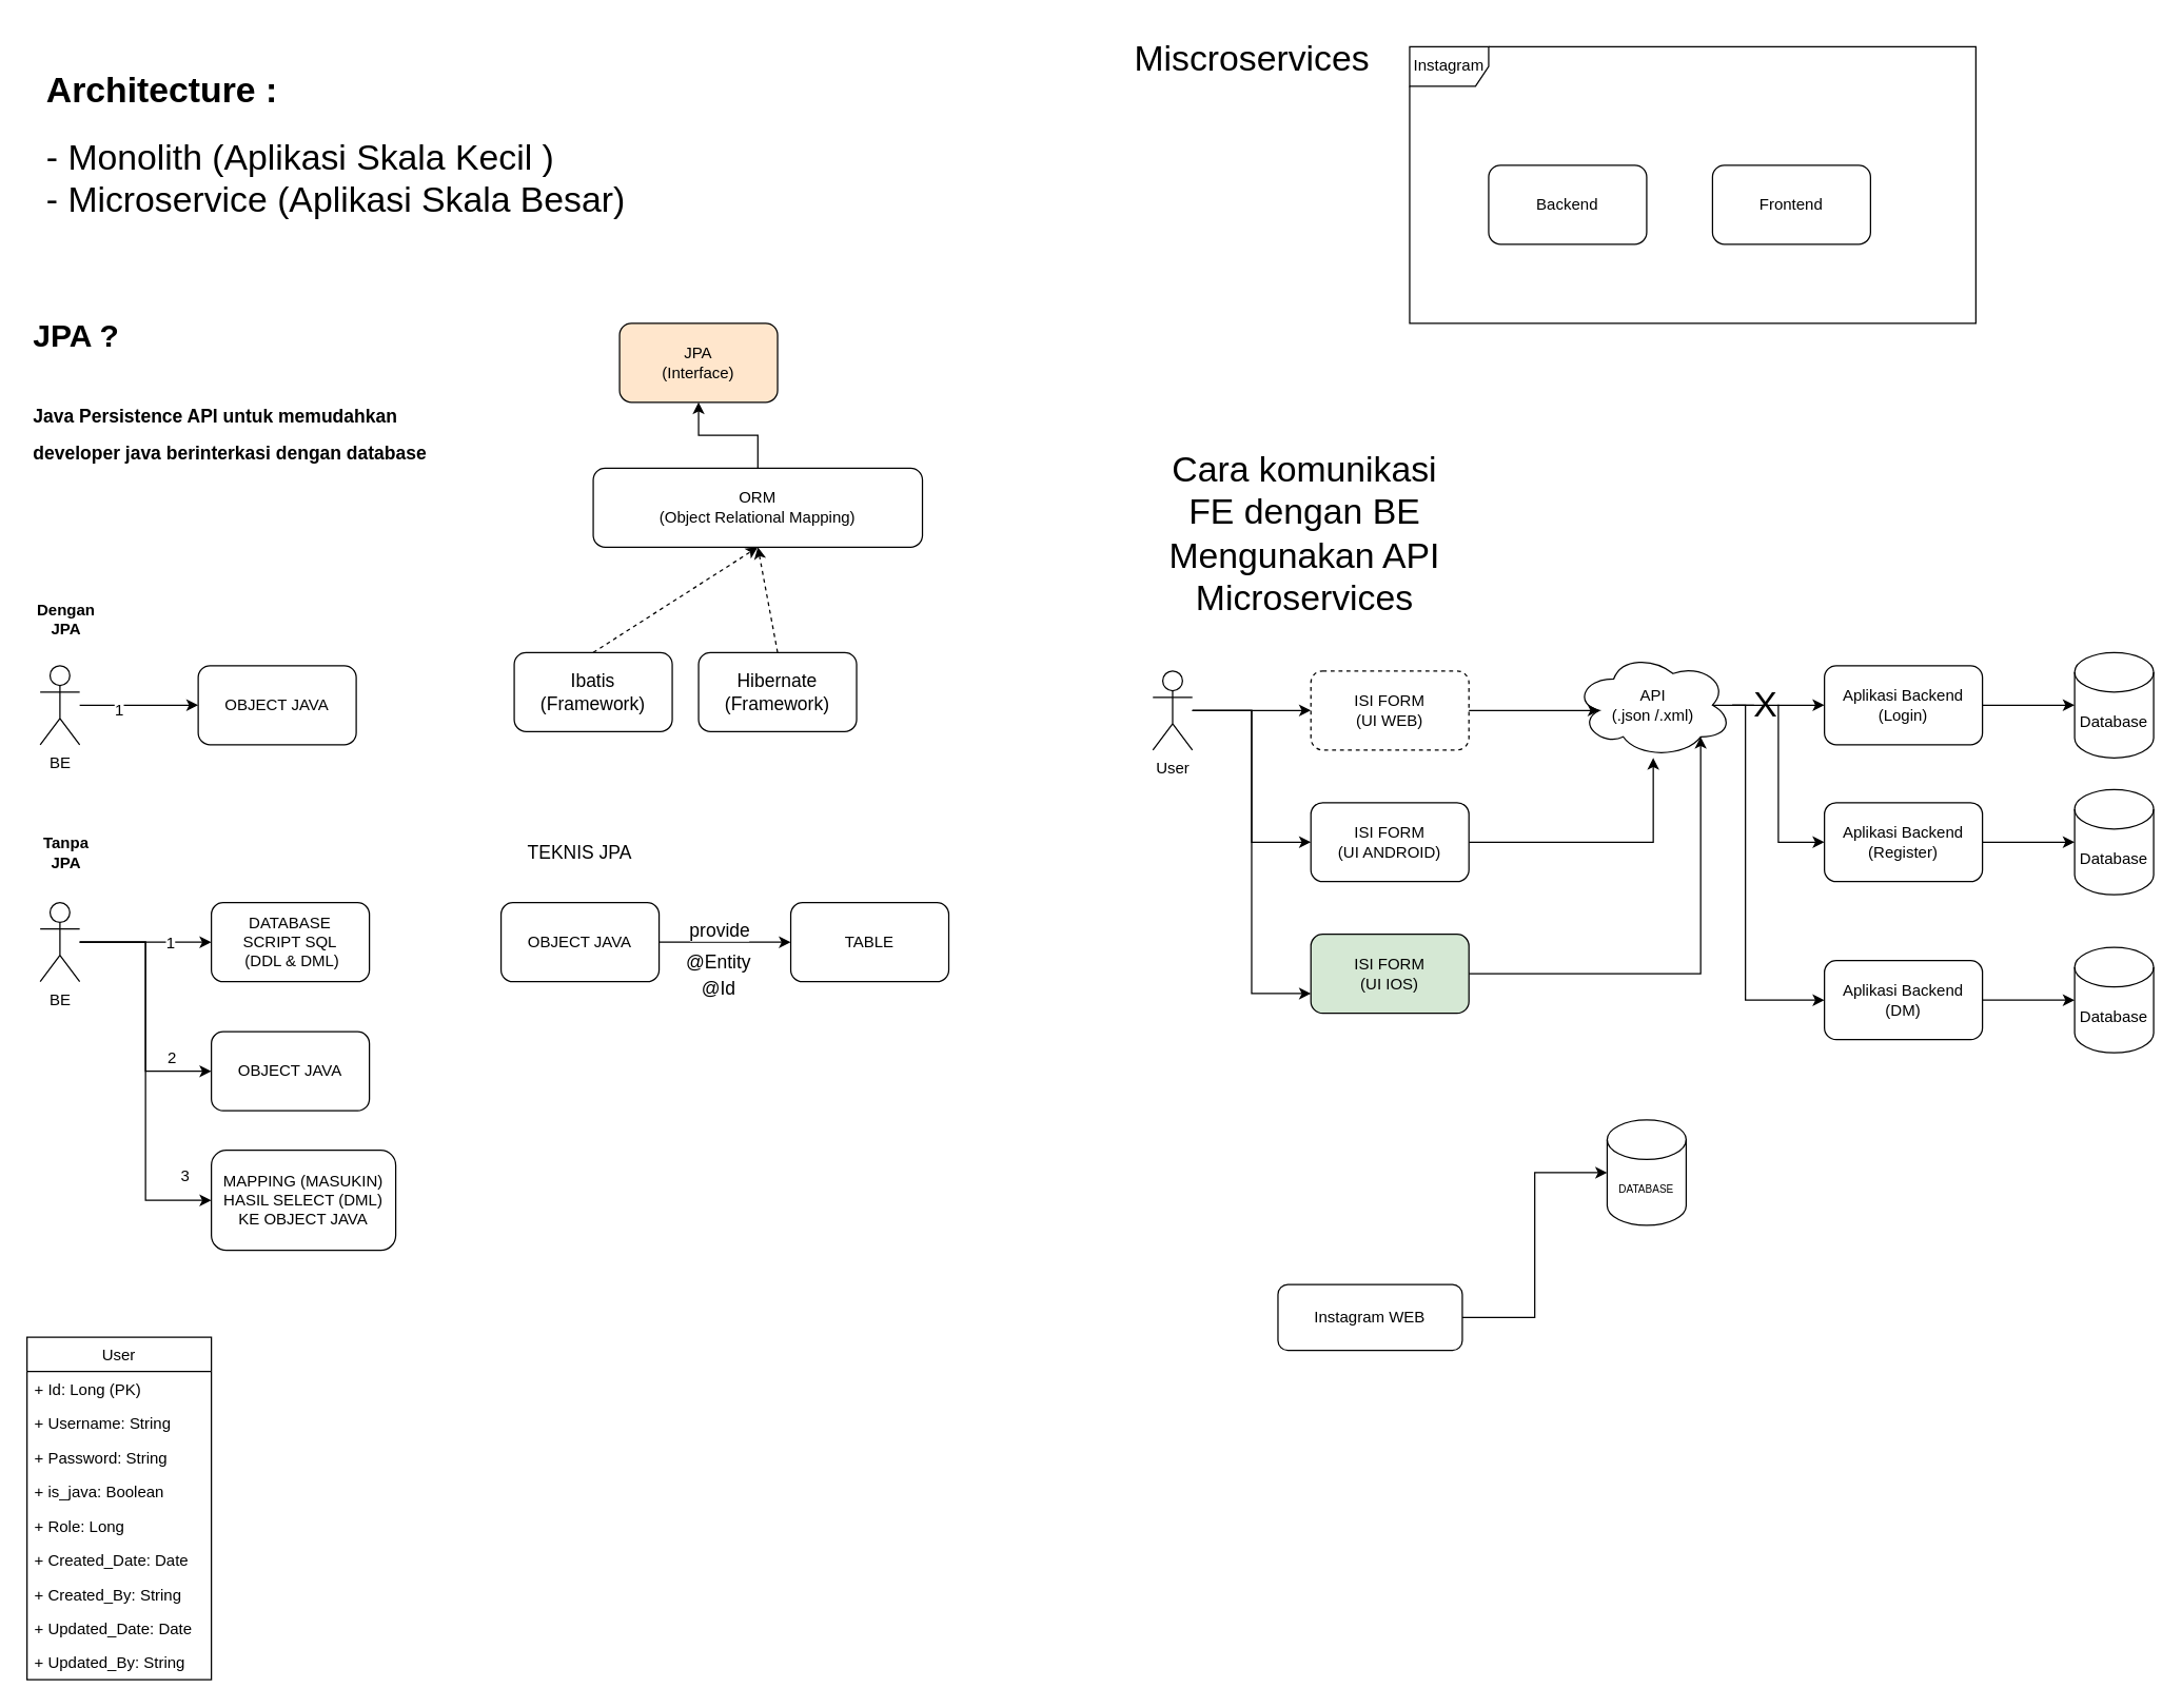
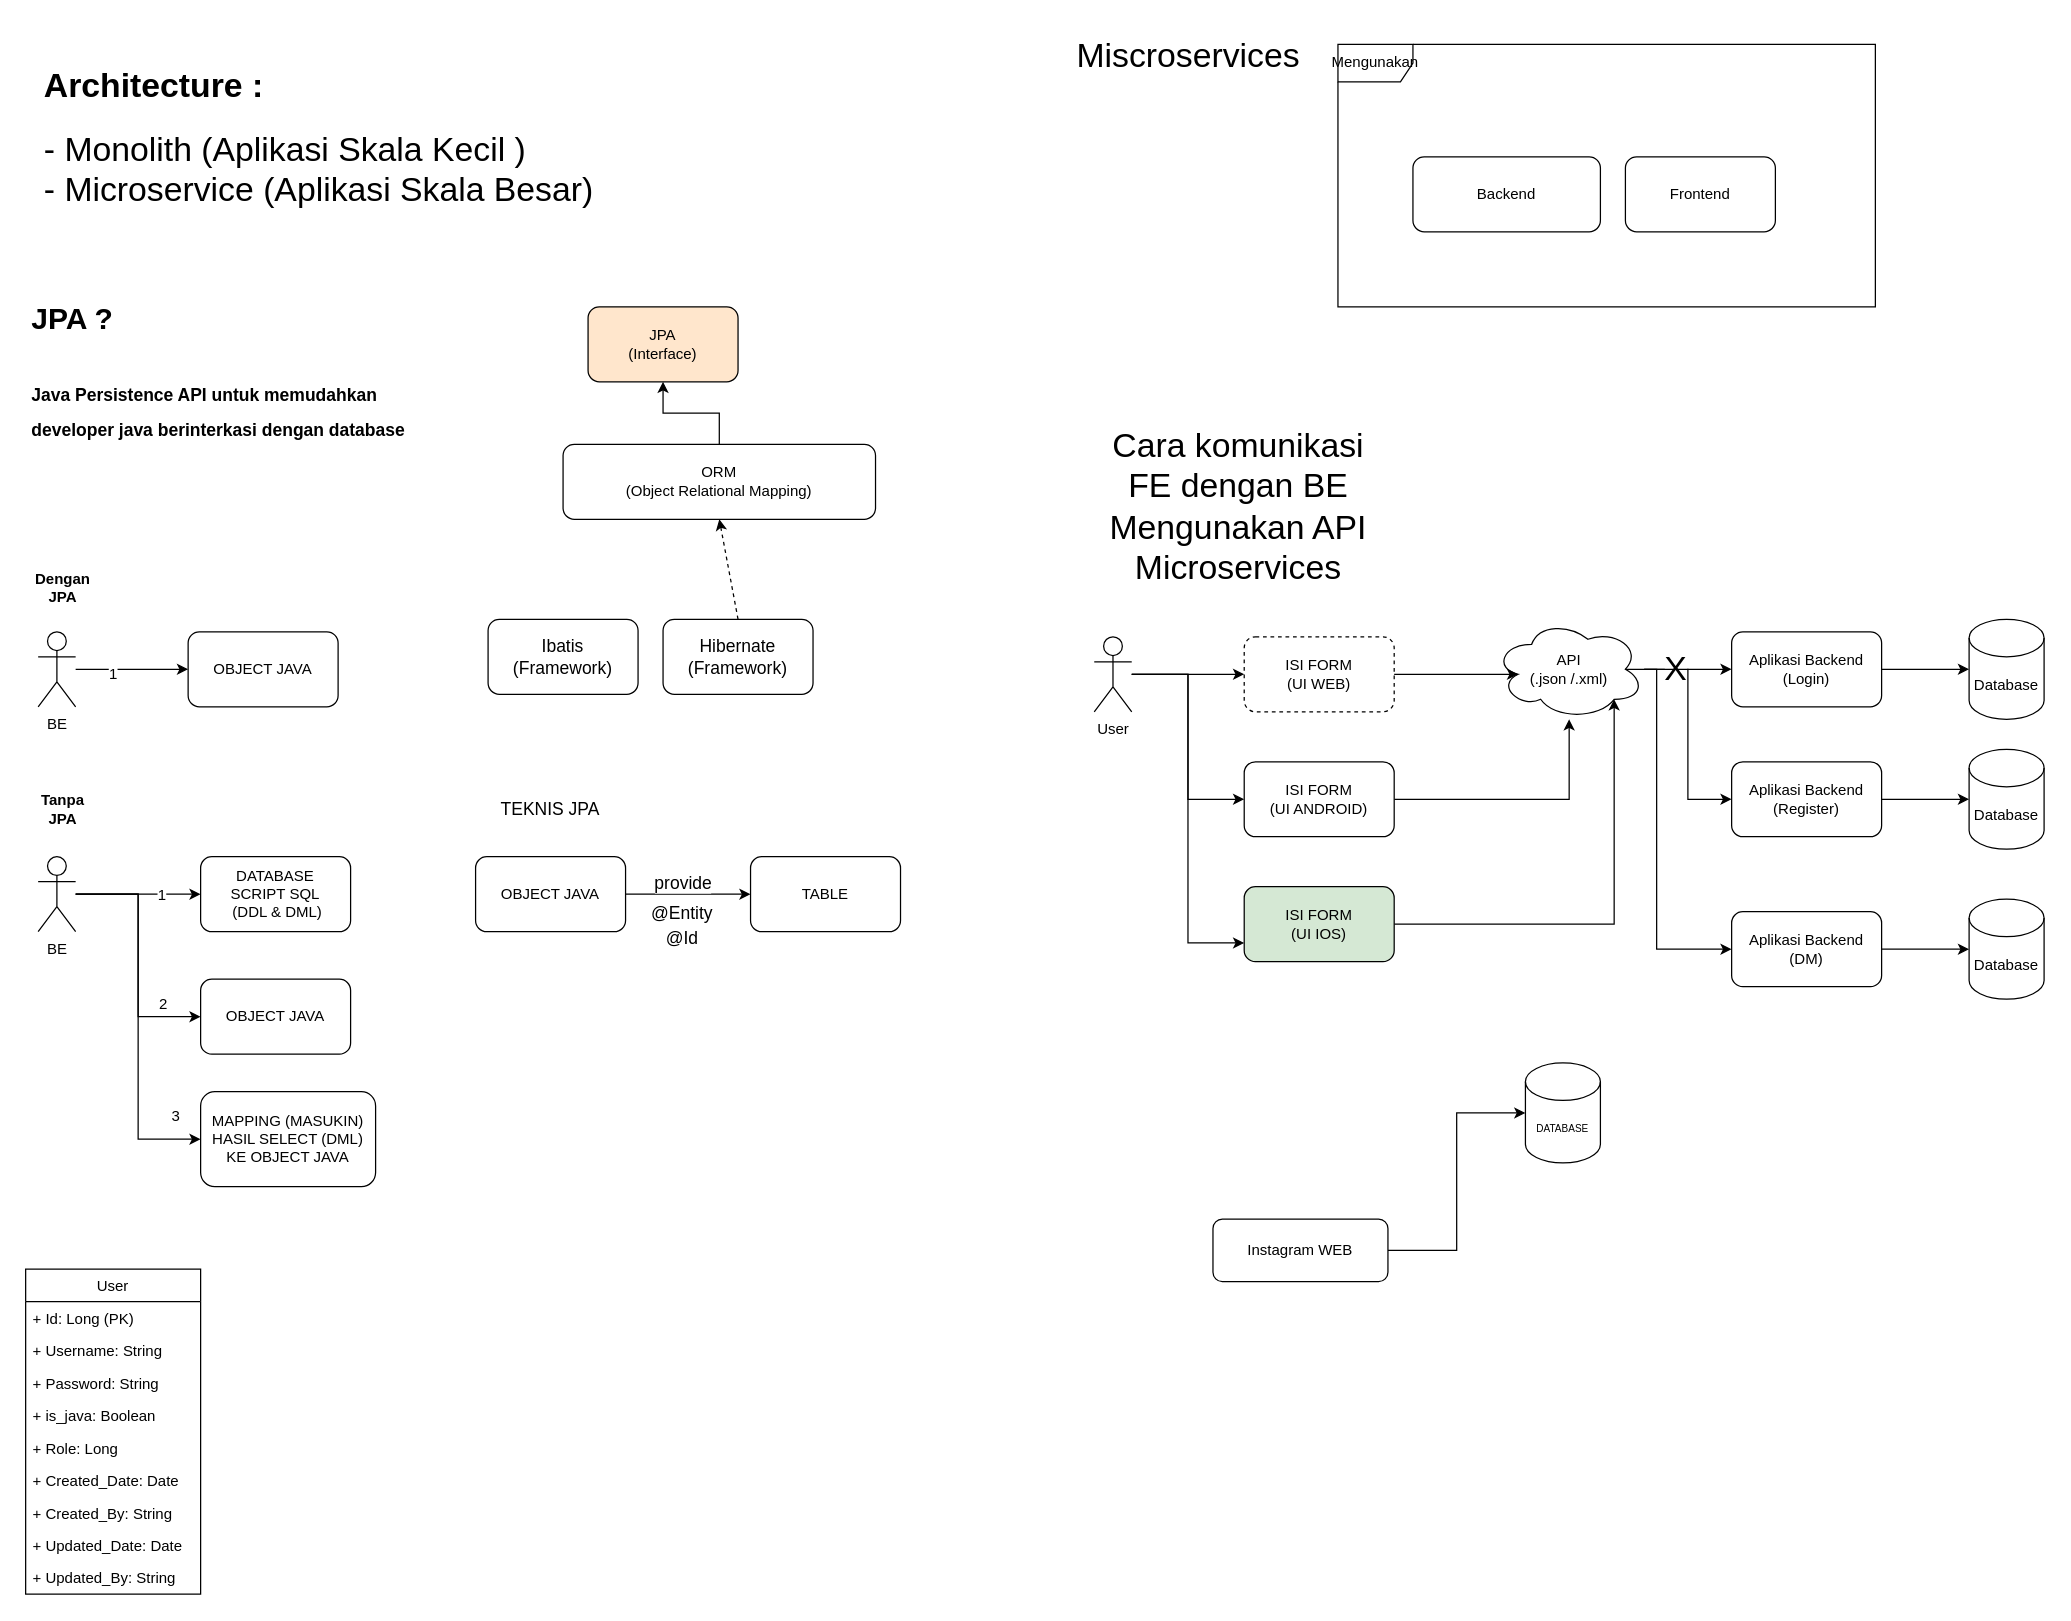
- <mxCell id="35" value="Instagram" style="shape=umlFrame;whiteSpace=wrap;html=1;pointerEvents=0;" vertex="1" parent="33"><mxGeometry width="430" height="210" as="geometry" /></mxCell>
+ <mxCell id="35" value="Mengunakan" style="shape=umlFrame;whiteSpace=wrap;html=1;pointerEvents=0;" vertex="1" parent="33"><mxGeometry width="430" height="210" as="geometry" /></mxCell>
- <mxCell id="36" value="Backend" style="rounded=1;whiteSpace=wrap;html=1;" vertex="1" parent="33"><mxGeometry x="60" y="90" width="120" height="60" as="geometry" /></mxCell>
+ <mxCell id="36" value="Backend" style="rounded=1;whiteSpace=wrap;html=1;" vertex="1" parent="33"><mxGeometry x="60" y="90" width="150" height="60" as="geometry" /></mxCell>
- <mxCell id="68" value="" style="endArrow=classic;html=1;rounded=0;fontSize=14;entryX=0.5;entryY=1;entryDx=0;entryDy=0;exitX=0.5;exitY=0;exitDx=0;exitDy=0;dashed=1;" edge="1" parent="1" source="67" target="59"><mxGeometry width="50" height="50" relative="1" as="geometry"><mxPoint x="440" y="635" as="sourcePoint" /><mxPoint x="490" y="585" as="targetPoint" /></mxGeometry></mxCell>
